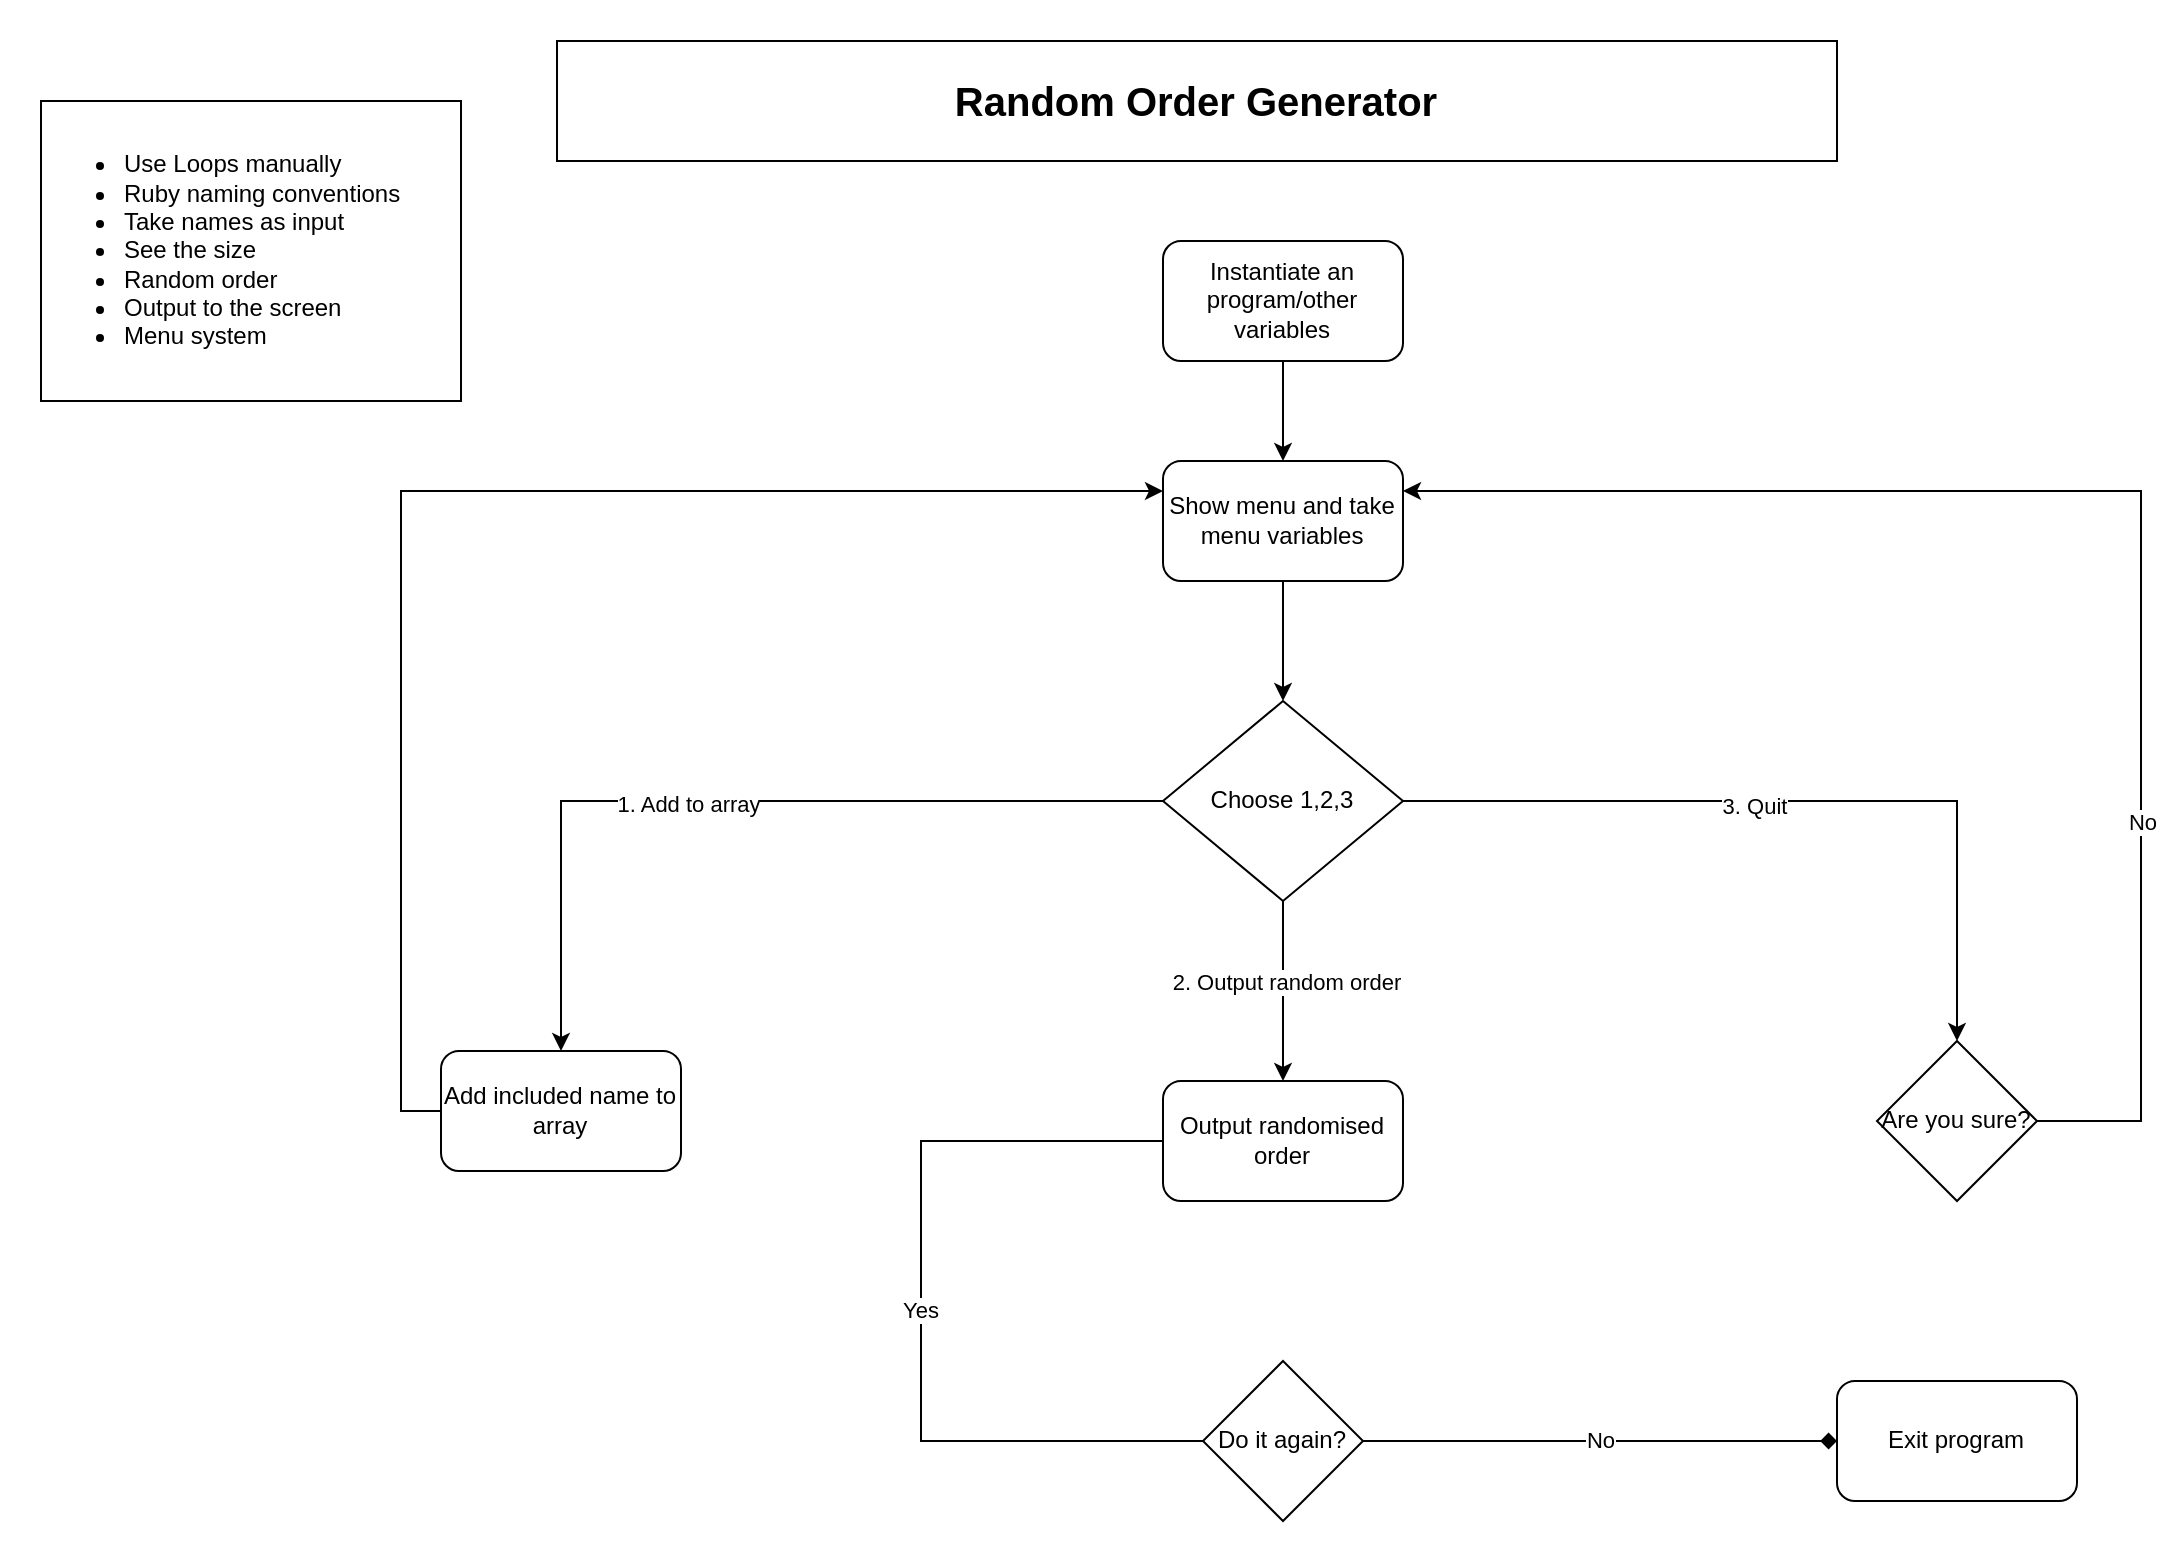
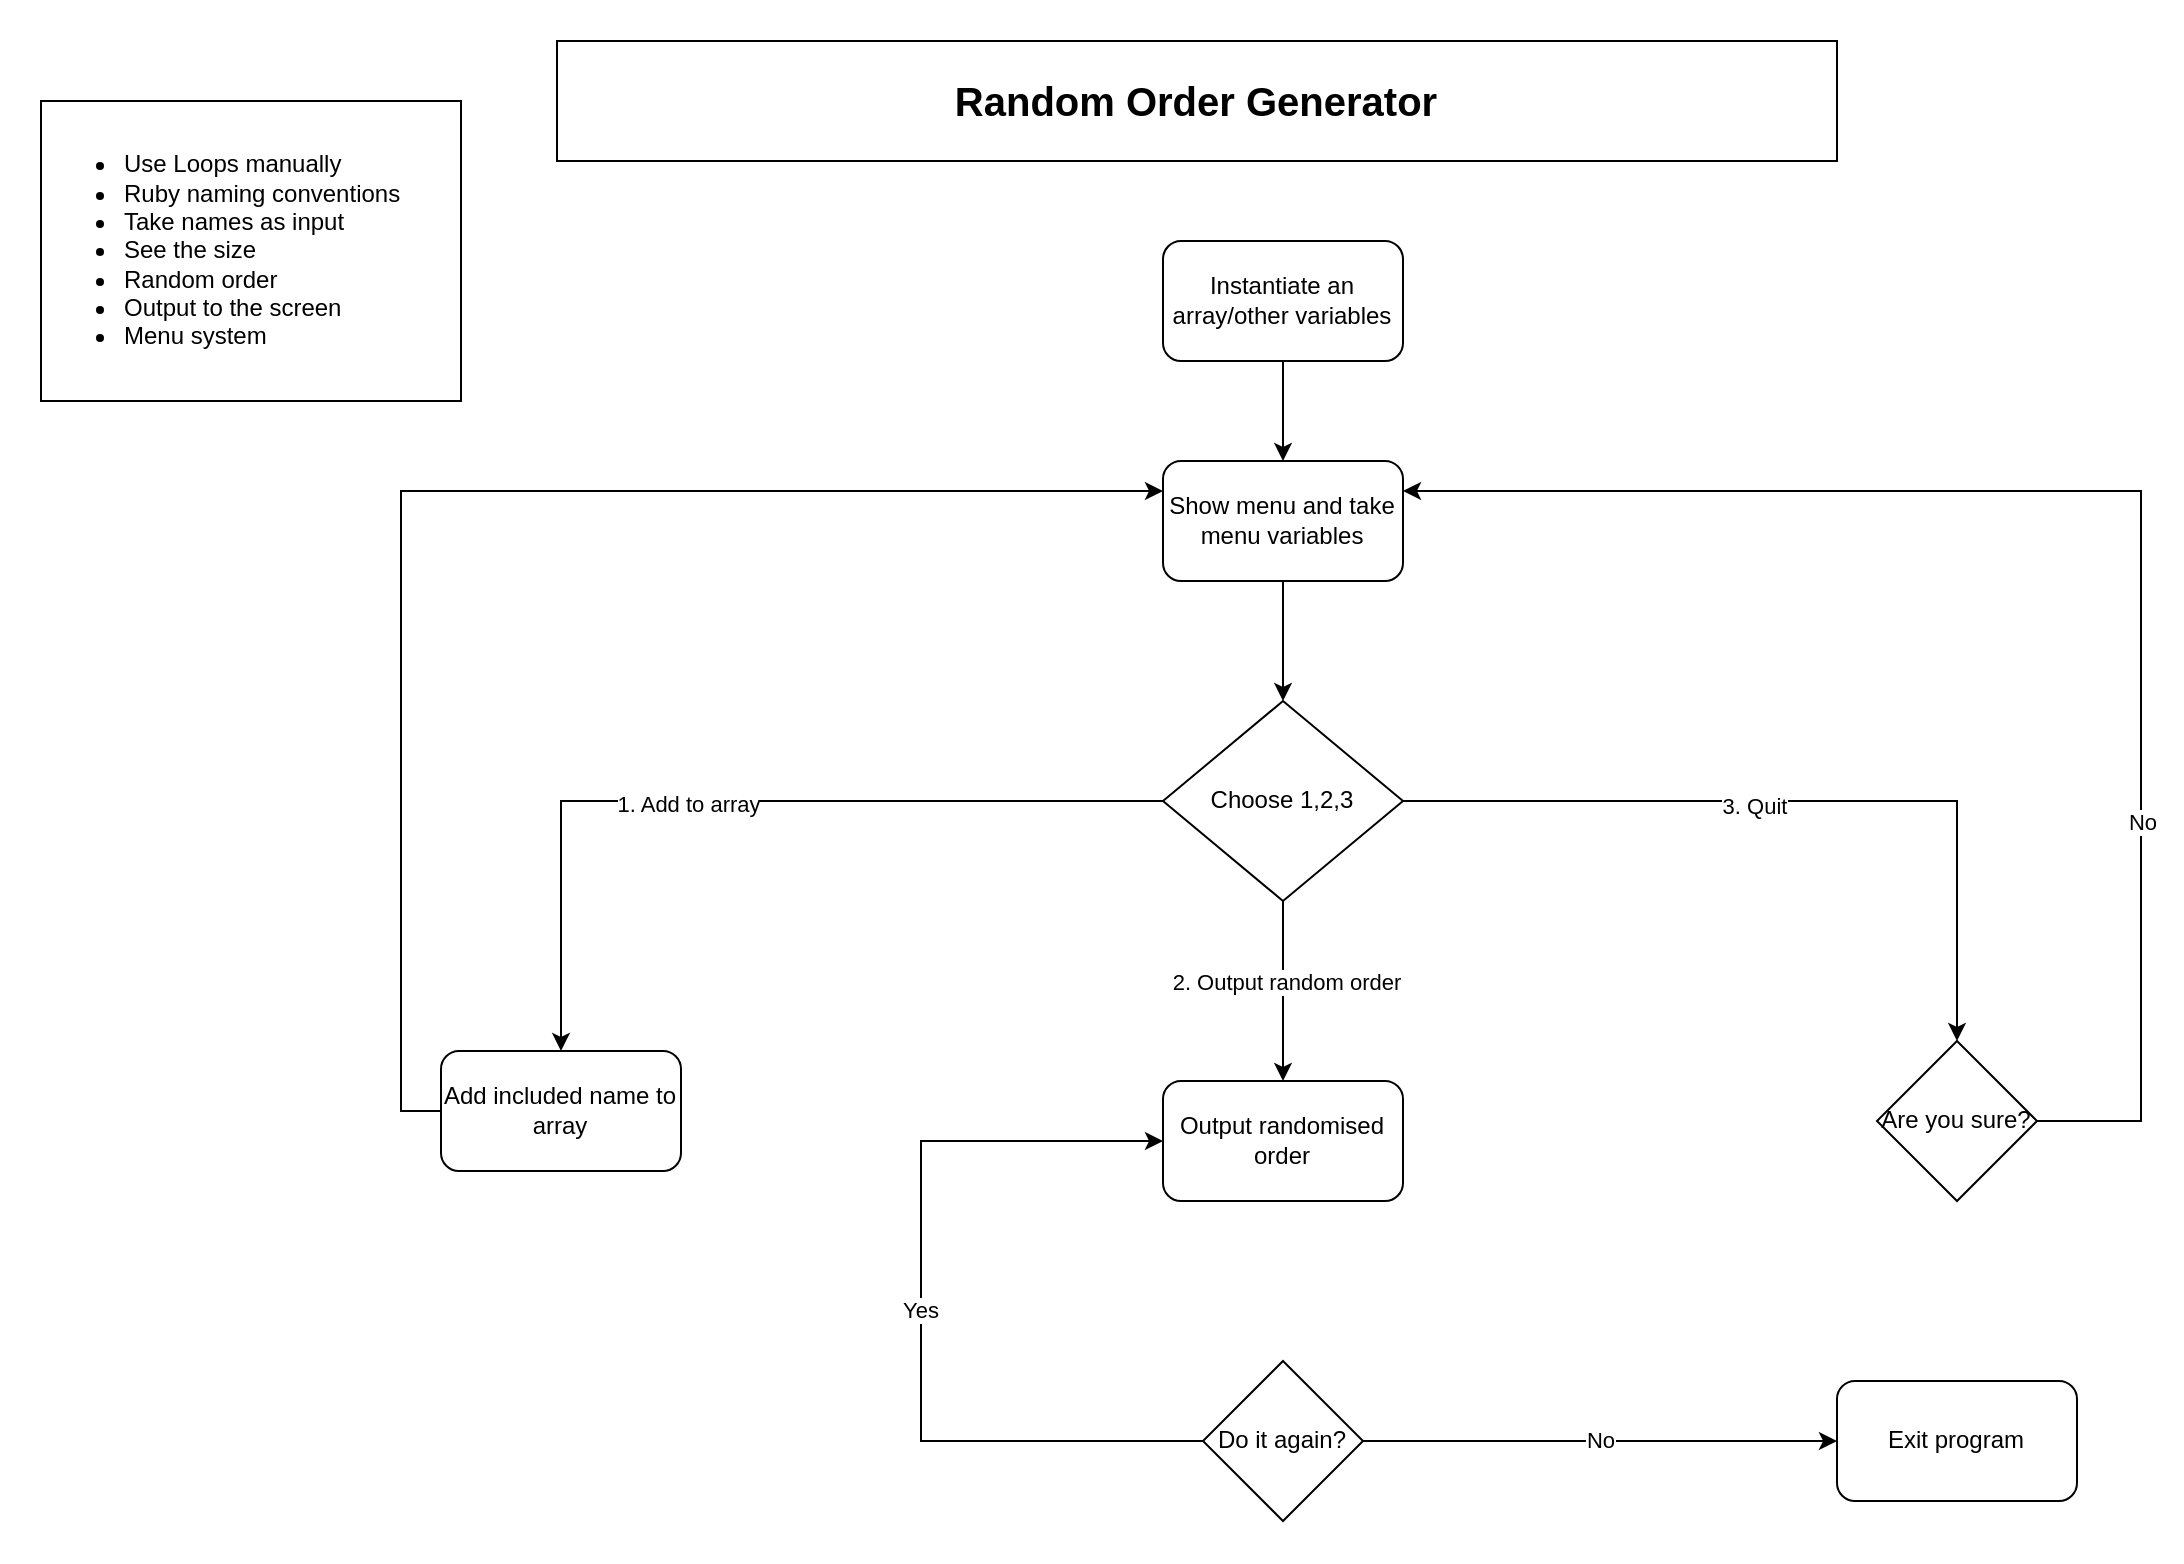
- <mxCell id="5" value="Instantiate an program/other variables" style="rounded=1;whiteSpace=wrap;html=1;" parent="1" vertex="1"><mxGeometry x="581" y="120" width="120" height="60" as="geometry" /></mxCell>
+ <mxCell id="5" value="Instantiate an array/other variables" style="rounded=1;whiteSpace=wrap;html=1;" parent="1" vertex="1"><mxGeometry x="581" y="120" width="120" height="60" as="geometry" /></mxCell>
- <mxCell id="22" value="Yes" style="edgeStyle=orthogonalEdgeStyle;rounded=0;orthogonalLoop=1;jettySize=auto;html=1;exitX=0;exitY=0.5;exitDx=0;exitDy=0;entryX=0;entryY=0.5;entryDx=0;entryDy=0;endArrow=none;" parent="1" source="24" target="17" edge="1"><mxGeometry relative="1" as="geometry"><Array as="points"><mxPoint x="460" y="720" /><mxPoint x="460" y="570" /></Array></mxGeometry></mxCell>
+ <mxCell id="22" value="Yes" style="edgeStyle=orthogonalEdgeStyle;rounded=0;orthogonalLoop=1;jettySize=auto;html=1;exitX=0;exitY=0.5;exitDx=0;exitDy=0;entryX=0;entryY=0.5;entryDx=0;entryDy=0;" parent="1" source="24" target="17" edge="1"><mxGeometry relative="1" as="geometry"><Array as="points"><mxPoint x="460" y="720" /><mxPoint x="460" y="570" /></Array></mxGeometry></mxCell>
- <mxCell id="23" value="No" style="edgeStyle=orthogonalEdgeStyle;rounded=0;orthogonalLoop=1;jettySize=auto;html=1;exitX=1;exitY=0.5;exitDx=0;exitDy=0;endArrow=diamond;" parent="1" source="24" target="21" edge="1"><mxGeometry relative="1" as="geometry" /></mxCell>
+ <mxCell id="23" value="No" style="edgeStyle=orthogonalEdgeStyle;rounded=0;orthogonalLoop=1;jettySize=auto;html=1;exitX=1;exitY=0.5;exitDx=0;exitDy=0;" parent="1" source="24" target="21" edge="1"><mxGeometry relative="1" as="geometry" /></mxCell>
